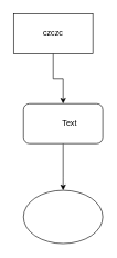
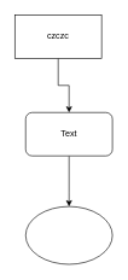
- <mxCell id="6" value="Text" style="text;html=1;strokeColor=none;fillColor=none;align=center;verticalAlign=middle;whiteSpace=wrap;rounded=0;" parent="1" vertex="1"><mxGeometry x="85" y="175" width="40" height="20" as="geometry" /></mxCell>
+ <mxCell id="6" value="Text" style="text;html=1;strokeColor=none;fillColor=none;align=center;verticalAlign=middle;whiteSpace=wrap;rounded=0;" parent="1" vertex="1"><mxGeometry x="75" y="175" width="40" height="20" as="geometry" /></mxCell>
